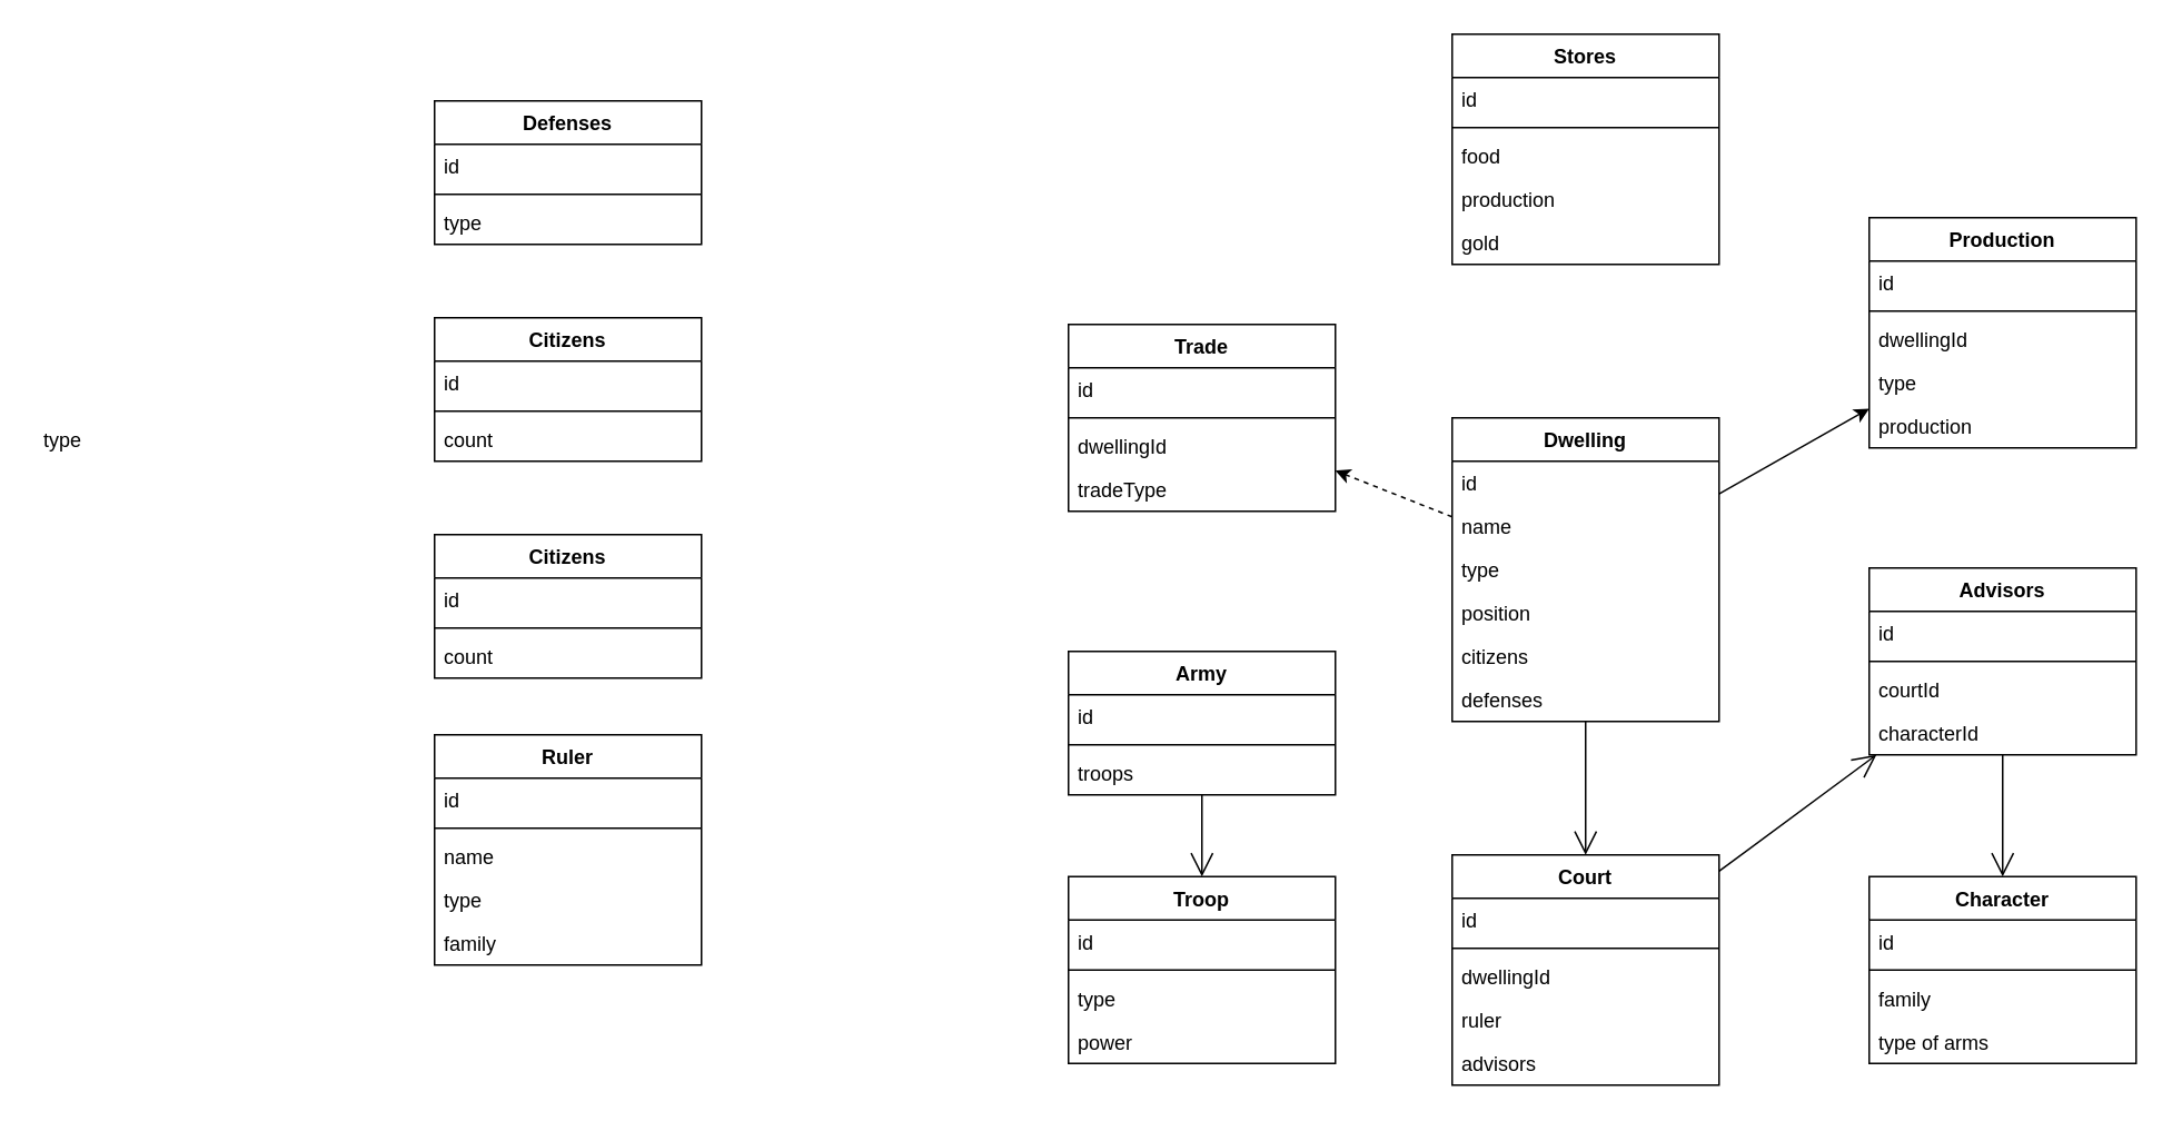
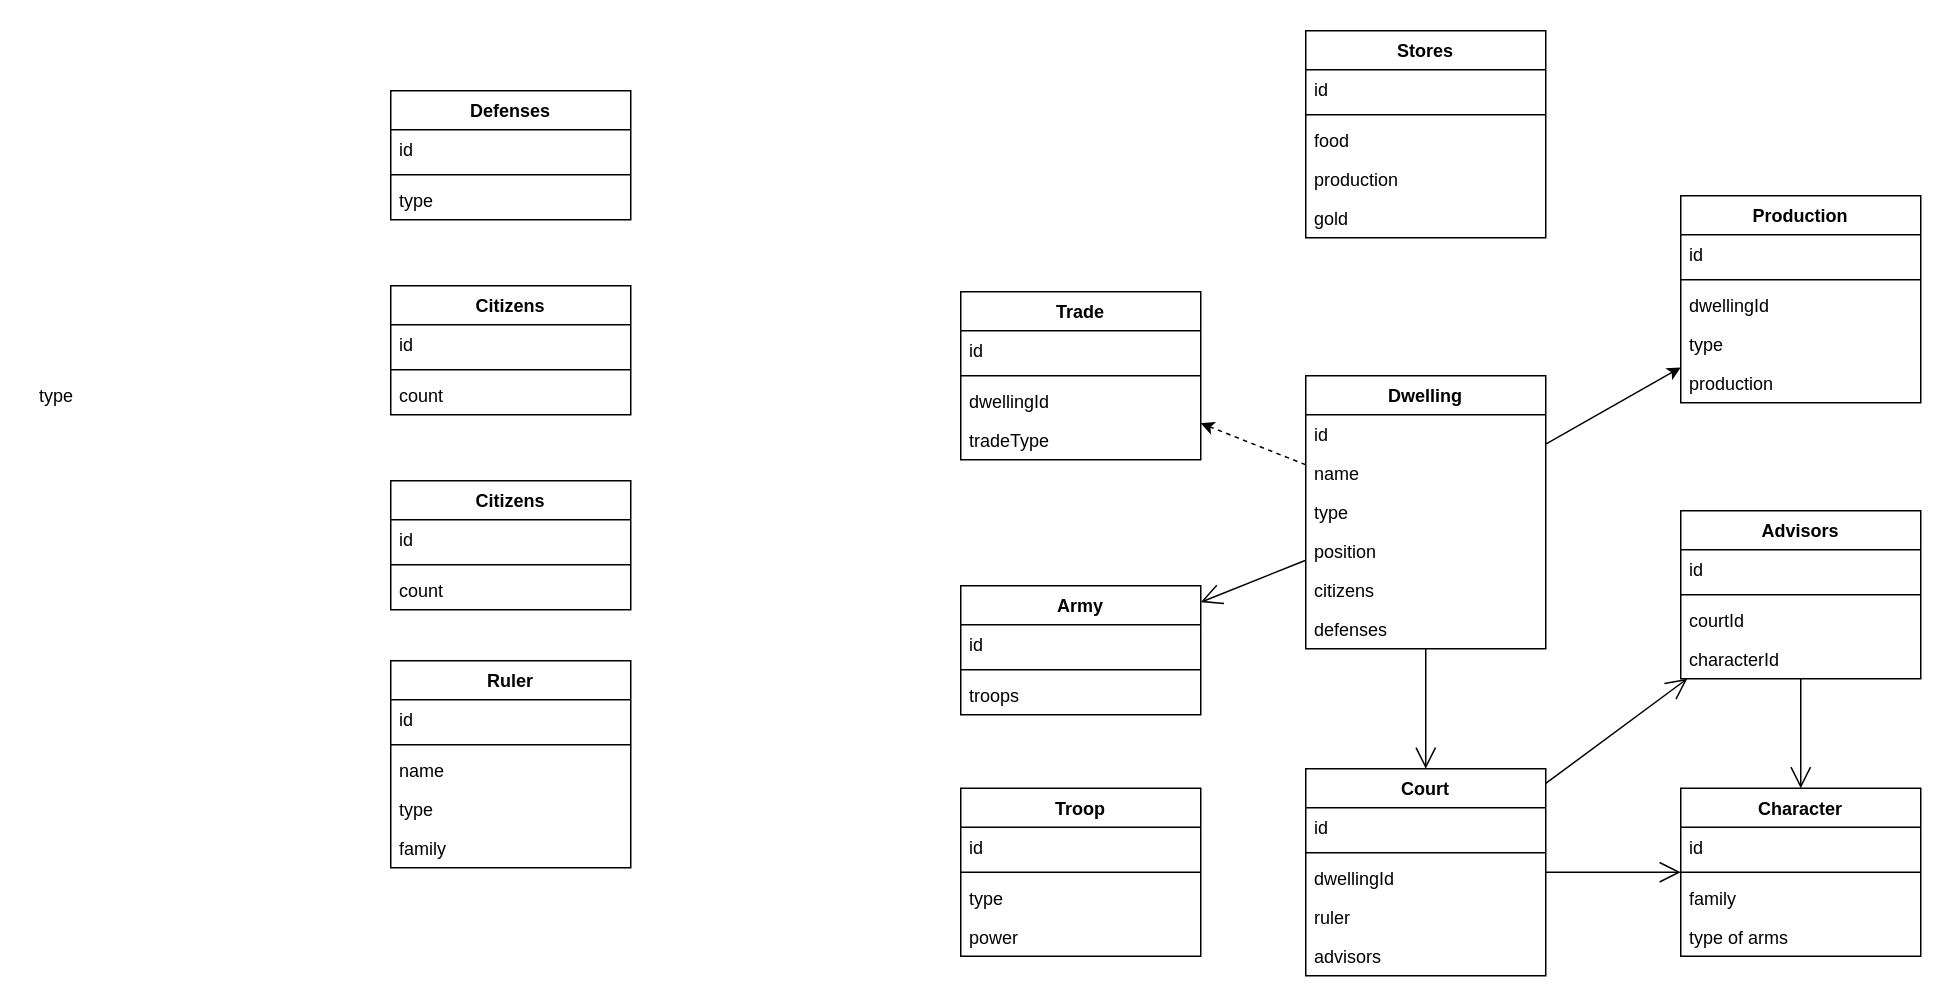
+ <mxCell id="35" value="" style="endArrow=open;endFill=1;endSize=12;html=1;rounded=0;" parent="1" source="2" target="20" edge="1"><mxGeometry width="160" relative="1" as="geometry"><mxPoint x="1080" y="280" as="sourcePoint" /><mxPoint x="1240" y="280" as="targetPoint" /></mxGeometry></mxCell>
- <mxCell id="36" value="" style="endArrow=open;endFill=1;endSize=12;html=1;rounded=0;" parent="1" source="20" target="24" edge="1"><mxGeometry width="160" relative="1" as="geometry"><mxPoint x="1370" y="295" as="sourcePoint" /><mxPoint x="1530" y="295" as="targetPoint" /></mxGeometry></mxCell>
+ <mxCell id="53" value="" style="endArrow=open;endFill=1;endSize=12;html=1;rounded=0;" parent="1" source="47" target="61" edge="1"><mxGeometry width="160" relative="1" as="geometry"><mxPoint x="1040" y="396" as="sourcePoint" /><mxPoint x="1110" y="396" as="targetPoint" /></mxGeometry></mxCell>
